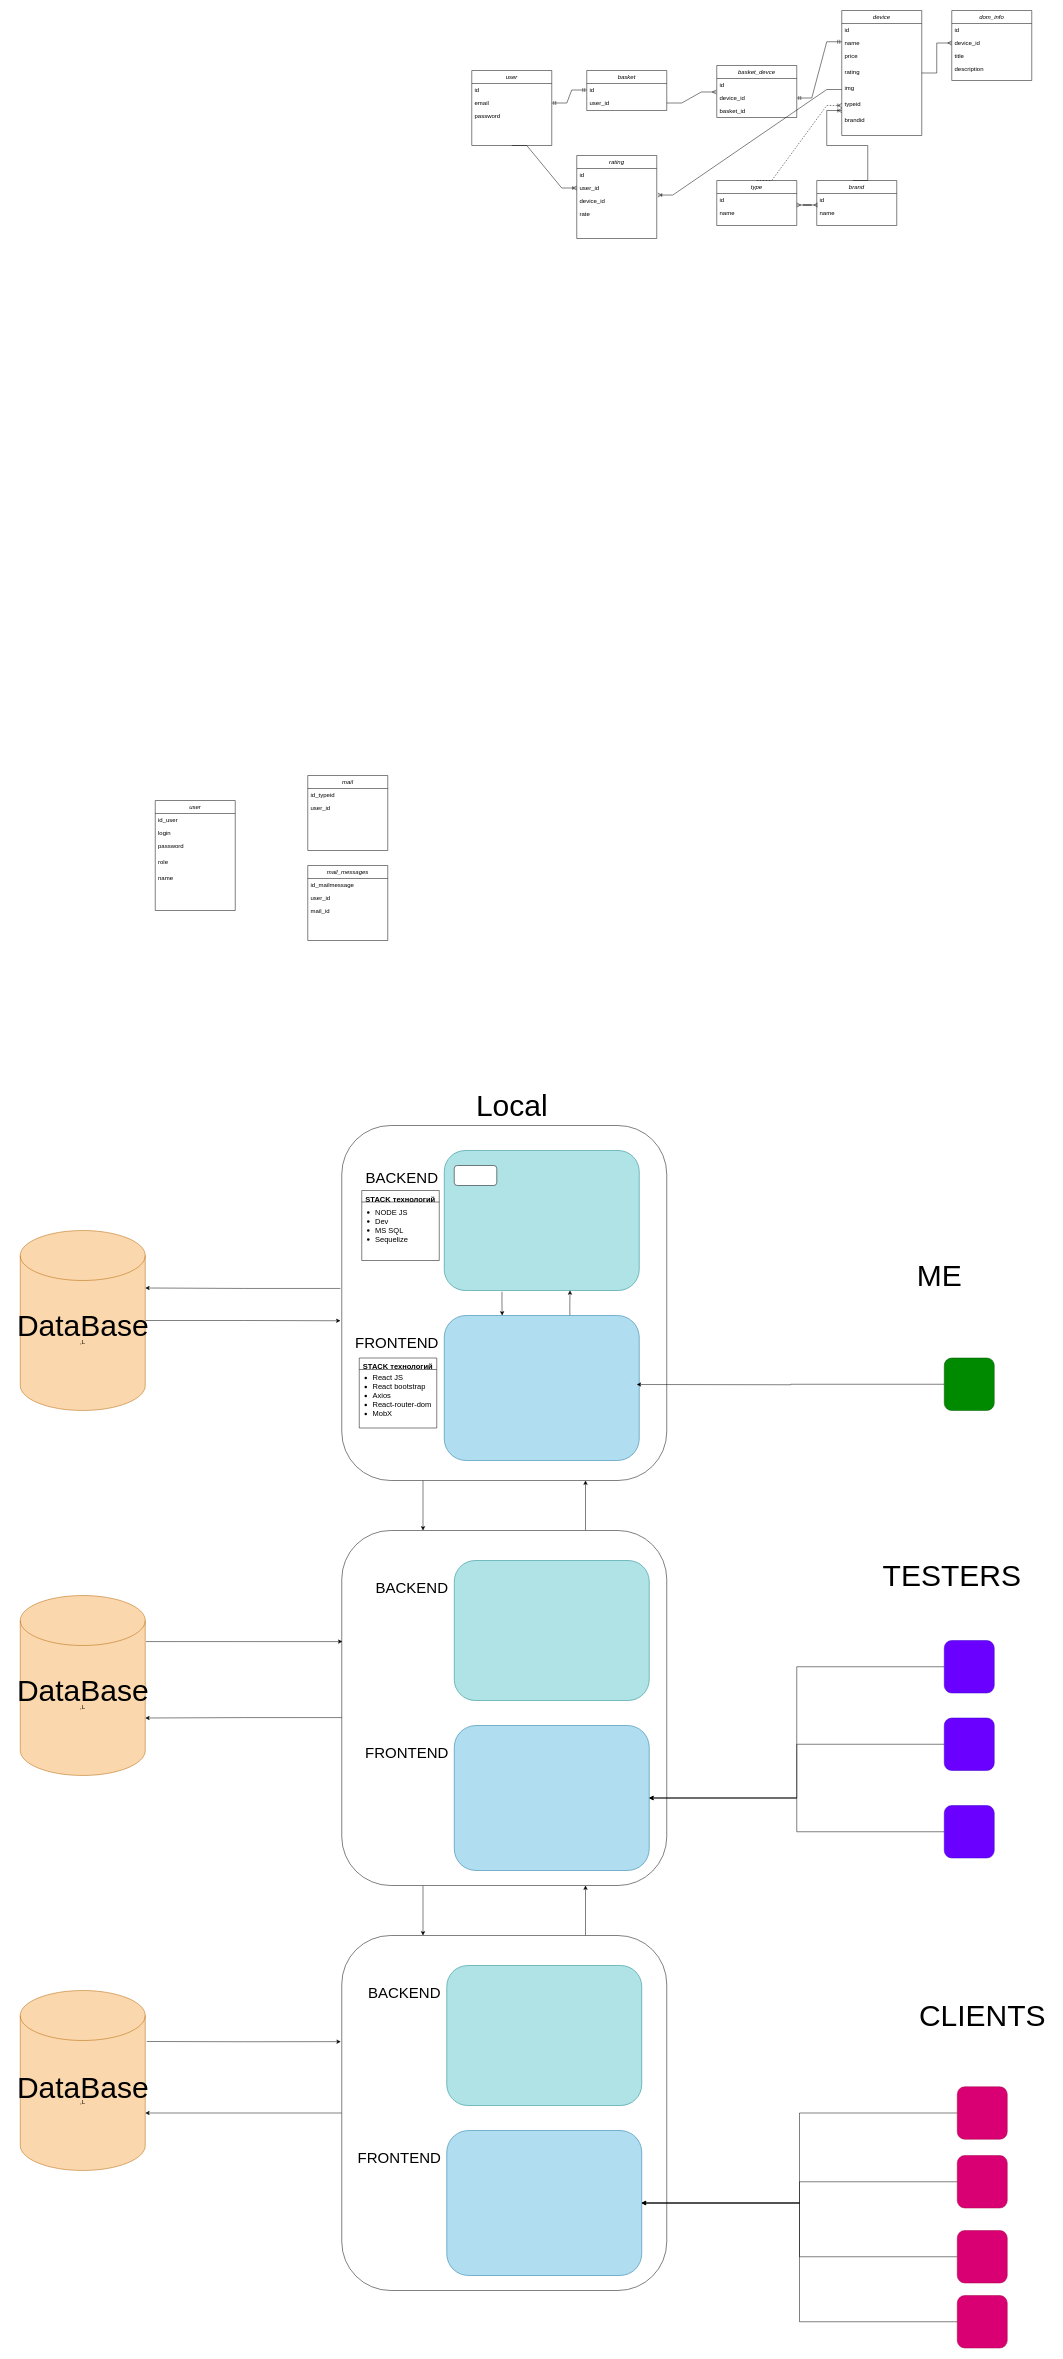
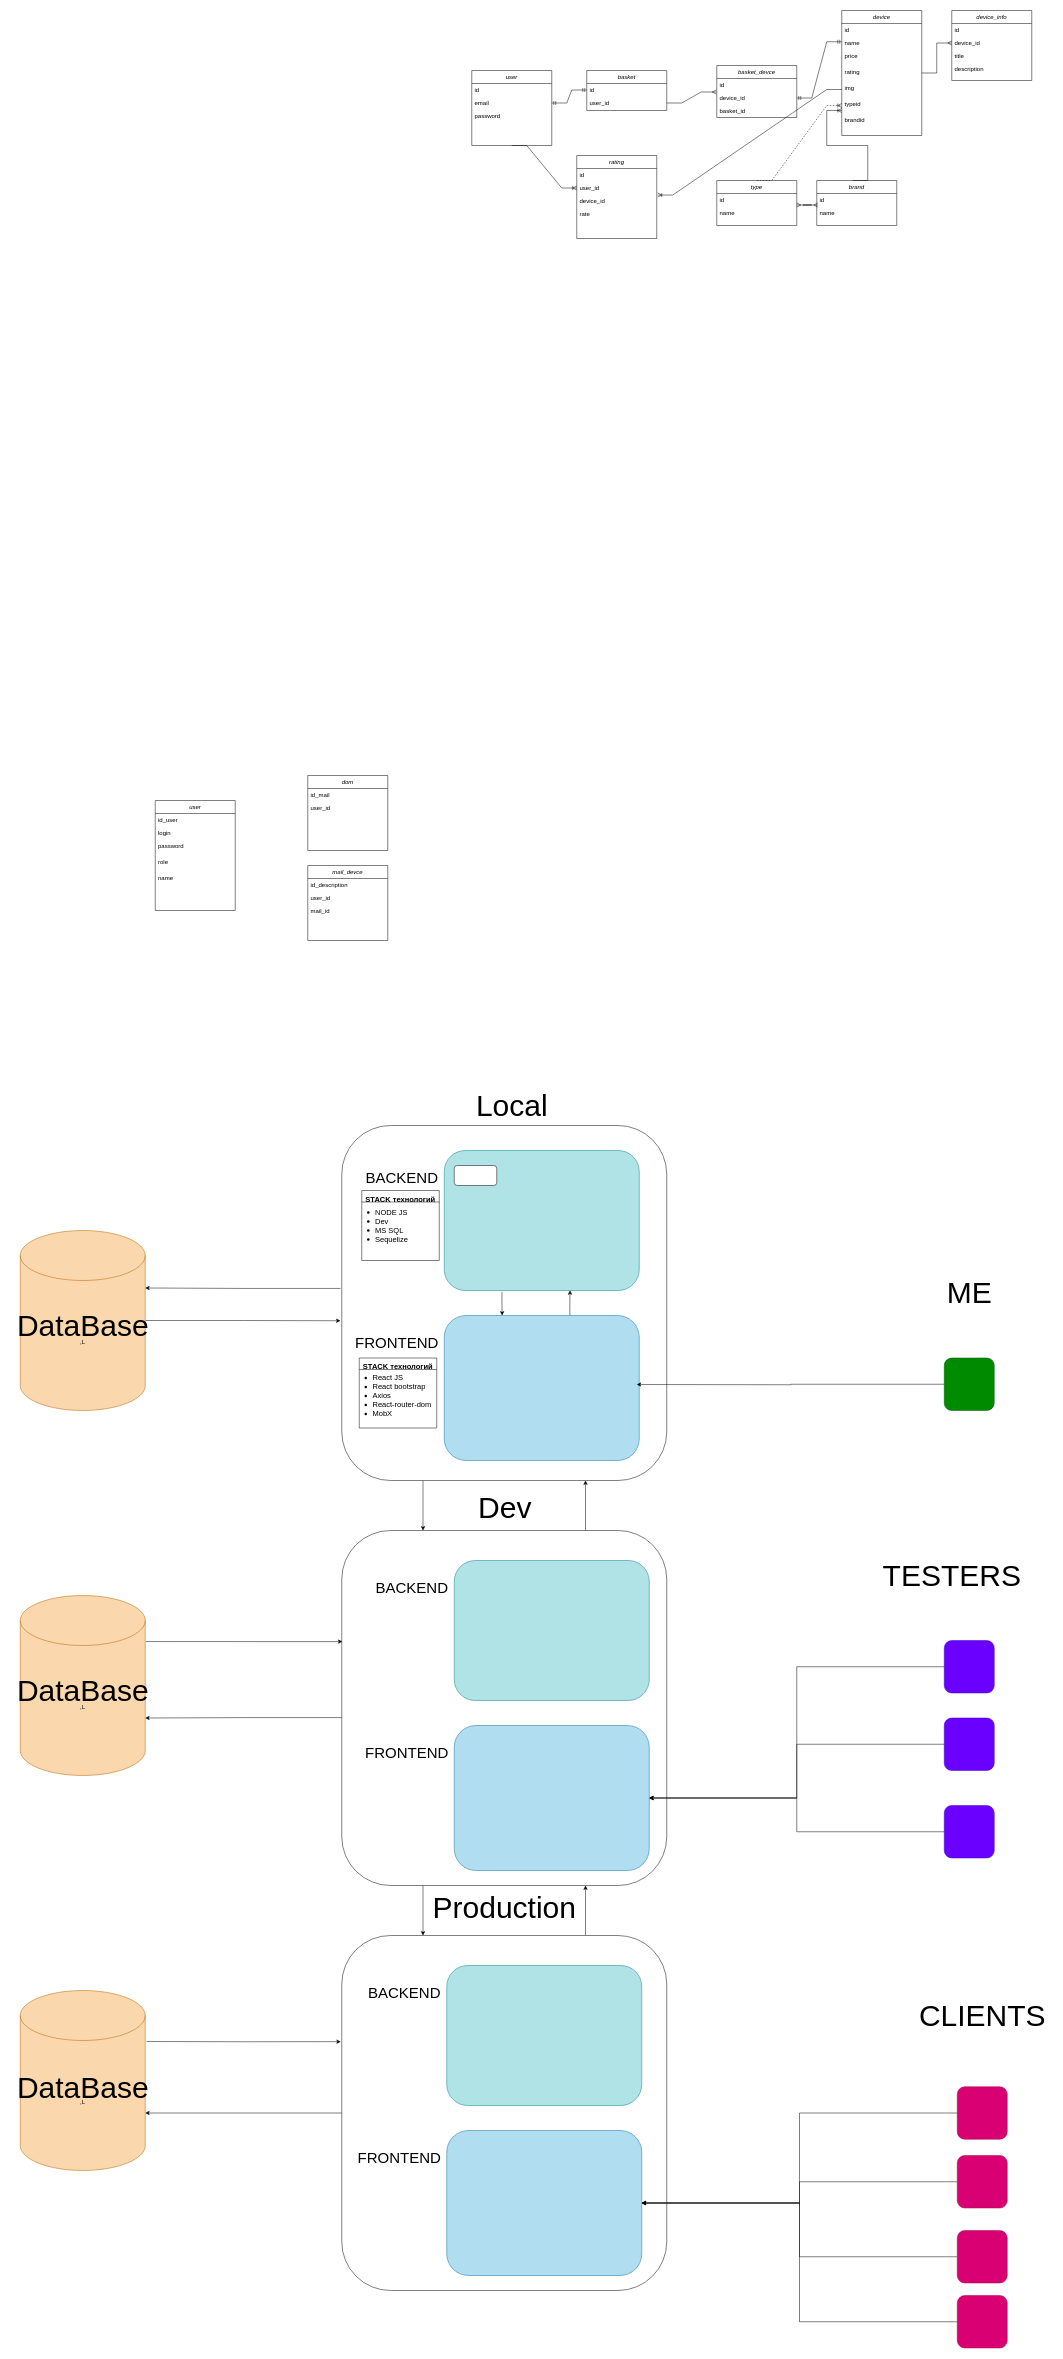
- <mxCell id="26" value="dom_info" style="swimlane;fontStyle=2;align=center;verticalAlign=top;childLayout=stackLayout;horizontal=1;startSize=26;horizontalStack=0;resizeParent=1;resizeLast=0;collapsible=1;marginBottom=0;rounded=0;shadow=0;strokeWidth=1;" parent="1" vertex="1"><mxGeometry x="1903" y="20" width="160" height="140" as="geometry"><mxRectangle x="230" y="140" width="160" height="26" as="alternateBounds" /></mxGeometry></mxCell>
+ <mxCell id="26" value="device_info" style="swimlane;fontStyle=2;align=center;verticalAlign=top;childLayout=stackLayout;horizontal=1;startSize=26;horizontalStack=0;resizeParent=1;resizeLast=0;collapsible=1;marginBottom=0;rounded=0;shadow=0;strokeWidth=1;" parent="1" vertex="1"><mxGeometry x="1903" y="20" width="160" height="140" as="geometry"><mxRectangle x="230" y="140" width="160" height="26" as="alternateBounds" /></mxGeometry></mxCell>
- <mxCell id="112" value="mail" style="swimlane;fontStyle=2;align=center;verticalAlign=top;childLayout=stackLayout;horizontal=1;startSize=26;horizontalStack=0;resizeParent=1;resizeLast=0;collapsible=1;marginBottom=0;rounded=0;shadow=0;strokeWidth=1;" parent="1" vertex="1"><mxGeometry x="615" y="1550" width="160" height="150" as="geometry"><mxRectangle x="230" y="140" width="160" height="26" as="alternateBounds" /></mxGeometry></mxCell>
+ <mxCell id="112" value="dom" style="swimlane;fontStyle=2;align=center;verticalAlign=top;childLayout=stackLayout;horizontal=1;startSize=26;horizontalStack=0;resizeParent=1;resizeLast=0;collapsible=1;marginBottom=0;rounded=0;shadow=0;strokeWidth=1;" parent="1" vertex="1"><mxGeometry x="615" y="1550" width="160" height="150" as="geometry"><mxRectangle x="230" y="140" width="160" height="26" as="alternateBounds" /></mxGeometry></mxCell>
- <mxCell id="113" value="id_typeid" style="text;align=left;verticalAlign=top;spacingLeft=4;spacingRight=4;overflow=hidden;rotatable=0;points=[[0,0.5],[1,0.5]];portConstraint=eastwest;" parent="112" vertex="1"><mxGeometry y="26" width="160" height="26" as="geometry" /></mxCell>
+ <mxCell id="113" value="id_mail" style="text;align=left;verticalAlign=top;spacingLeft=4;spacingRight=4;overflow=hidden;rotatable=0;points=[[0,0.5],[1,0.5]];portConstraint=eastwest;" parent="112" vertex="1"><mxGeometry y="26" width="160" height="26" as="geometry" /></mxCell>
- <mxCell id="115" value="mail_messages" style="swimlane;fontStyle=2;align=center;verticalAlign=top;childLayout=stackLayout;horizontal=1;startSize=26;horizontalStack=0;resizeParent=1;resizeLast=0;collapsible=1;marginBottom=0;rounded=0;shadow=0;strokeWidth=1;" parent="1" vertex="1"><mxGeometry x="615" y="1730" width="160" height="150" as="geometry"><mxRectangle x="230" y="140" width="160" height="26" as="alternateBounds" /></mxGeometry></mxCell>
+ <mxCell id="115" value="mail_devce" style="swimlane;fontStyle=2;align=center;verticalAlign=top;childLayout=stackLayout;horizontal=1;startSize=26;horizontalStack=0;resizeParent=1;resizeLast=0;collapsible=1;marginBottom=0;rounded=0;shadow=0;strokeWidth=1;" parent="1" vertex="1"><mxGeometry x="615" y="1730" width="160" height="150" as="geometry"><mxRectangle x="230" y="140" width="160" height="26" as="alternateBounds" /></mxGeometry></mxCell>
- <mxCell id="116" value="id_mailmessage" style="text;align=left;verticalAlign=top;spacingLeft=4;spacingRight=4;overflow=hidden;rotatable=0;points=[[0,0.5],[1,0.5]];portConstraint=eastwest;" parent="115" vertex="1"><mxGeometry y="26" width="160" height="26" as="geometry" /></mxCell>
+ <mxCell id="116" value="id_description" style="text;align=left;verticalAlign=top;spacingLeft=4;spacingRight=4;overflow=hidden;rotatable=0;points=[[0,0.5],[1,0.5]];portConstraint=eastwest;" parent="115" vertex="1"><mxGeometry y="26" width="160" height="26" as="geometry" /></mxCell>
- <mxCell id="67" value="ME" style="text;html=1;align=center;verticalAlign=middle;resizable=0;points=[];autosize=1;strokeColor=none;fillColor=none;fontSize=60;" parent="1" vertex="1"><mxGeometry x="1823" y="2505" width="110" height="90" as="geometry" /></mxCell>
+ <mxCell id="67" value="ME" style="text;html=1;align=center;verticalAlign=middle;resizable=0;points=[];autosize=1;strokeColor=none;fillColor=none;fontSize=60;" parent="1" vertex="1"><mxGeometry x="1883" y="2540" width="110" height="90" as="geometry" /></mxCell>
+ <mxCell id="61" value="&lt;div&gt;Dev&lt;/div&gt;" style="text;html=1;align=center;verticalAlign=middle;resizable=0;points=[];autosize=1;strokeColor=none;fillColor=none;fontSize=60;" parent="1" vertex="1"><mxGeometry x="944" y="2970" width="130" height="90" as="geometry" /></mxCell>
+ <mxCell id="62" value="Production" style="text;html=1;align=center;verticalAlign=middle;resizable=0;points=[];autosize=1;strokeColor=none;fillColor=none;fontSize=60;" parent="1" vertex="1"><mxGeometry x="853" y="3770" width="310" height="90" as="geometry" /></mxCell>
